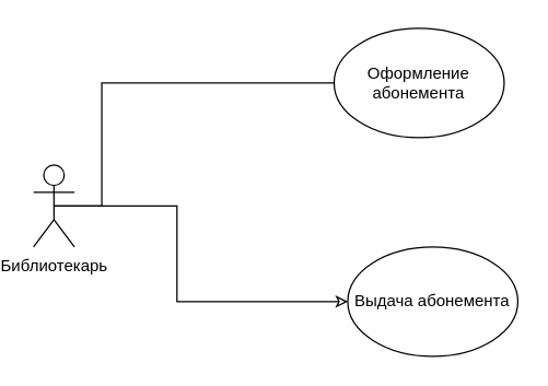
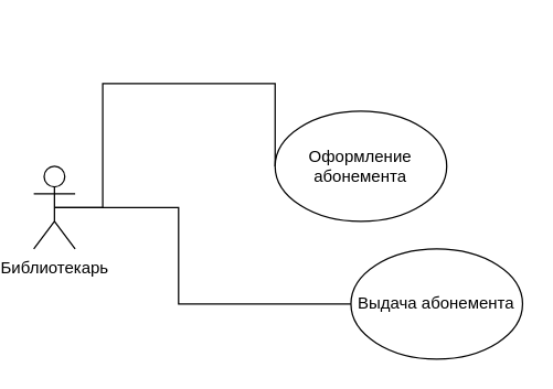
- <mxCell id="5" value="Оформление&lt;br&gt;абонемента" style="ellipse;whiteSpace=wrap;html=1;" parent="1" vertex="1"><mxGeometry x="240" y="20" width="124.44" height="80" as="geometry" /></mxCell>
+ <mxCell id="5" value="Оформление&lt;br&gt;абонемента" style="ellipse;whiteSpace=wrap;html=1;" parent="1" vertex="1"><mxGeometry x="195" y="80" width="124.44" height="80" as="geometry" /></mxCell>
- <mxCell id="3" style="edgeStyle=orthogonalEdgeStyle;rounded=0;orthogonalLoop=1;jettySize=auto;html=1;exitX=0.5;exitY=0.5;exitDx=0;exitDy=0;exitPerimeter=0;endArrow=classic;endFill=0;entryX=0;entryY=0.5;entryDx=0;entryDy=0;" parent="1" source="4" target="6" edge="1"><mxGeometry relative="1" as="geometry"><mxPoint x="120" y="180" as="targetPoint" /><Array as="points"><mxPoint x="125" y="150" /><mxPoint x="125" y="220" /></Array></mxGeometry></mxCell>
+ <mxCell id="3" style="edgeStyle=orthogonalEdgeStyle;rounded=0;orthogonalLoop=1;jettySize=auto;html=1;exitX=0.5;exitY=0.5;exitDx=0;exitDy=0;exitPerimeter=0;endArrow=none;endFill=0;entryX=0;entryY=0.5;entryDx=0;entryDy=0;" parent="1" source="4" target="6" edge="1"><mxGeometry relative="1" as="geometry"><mxPoint x="120" y="180" as="targetPoint" /><Array as="points"><mxPoint x="125" y="150" /><mxPoint x="125" y="220" /></Array></mxGeometry></mxCell>
